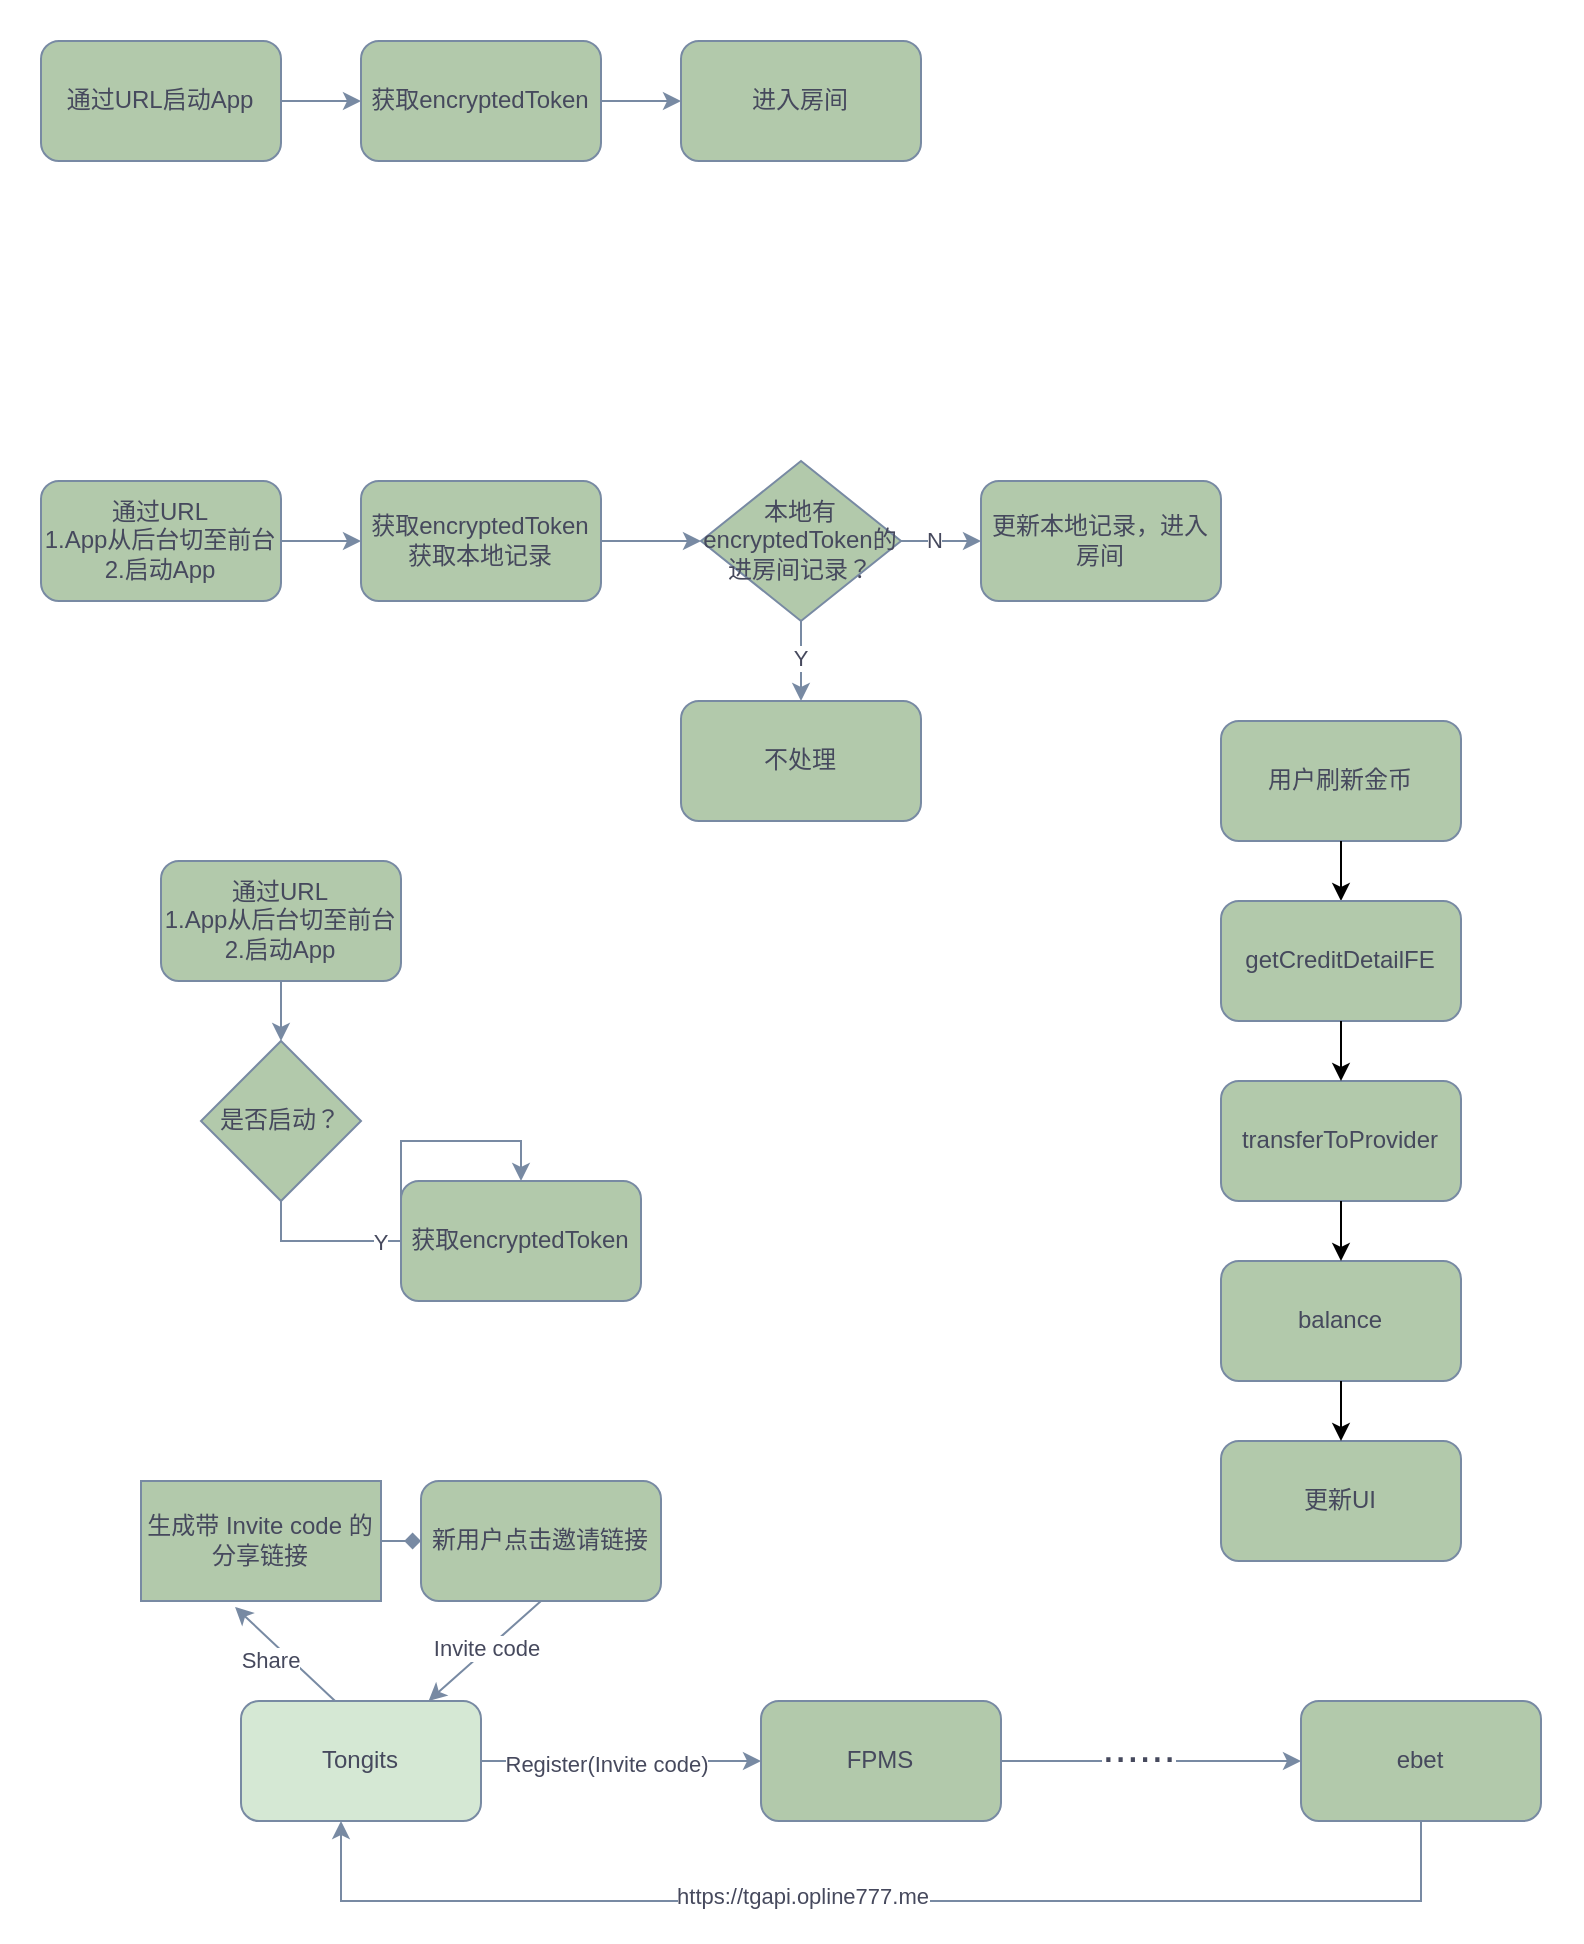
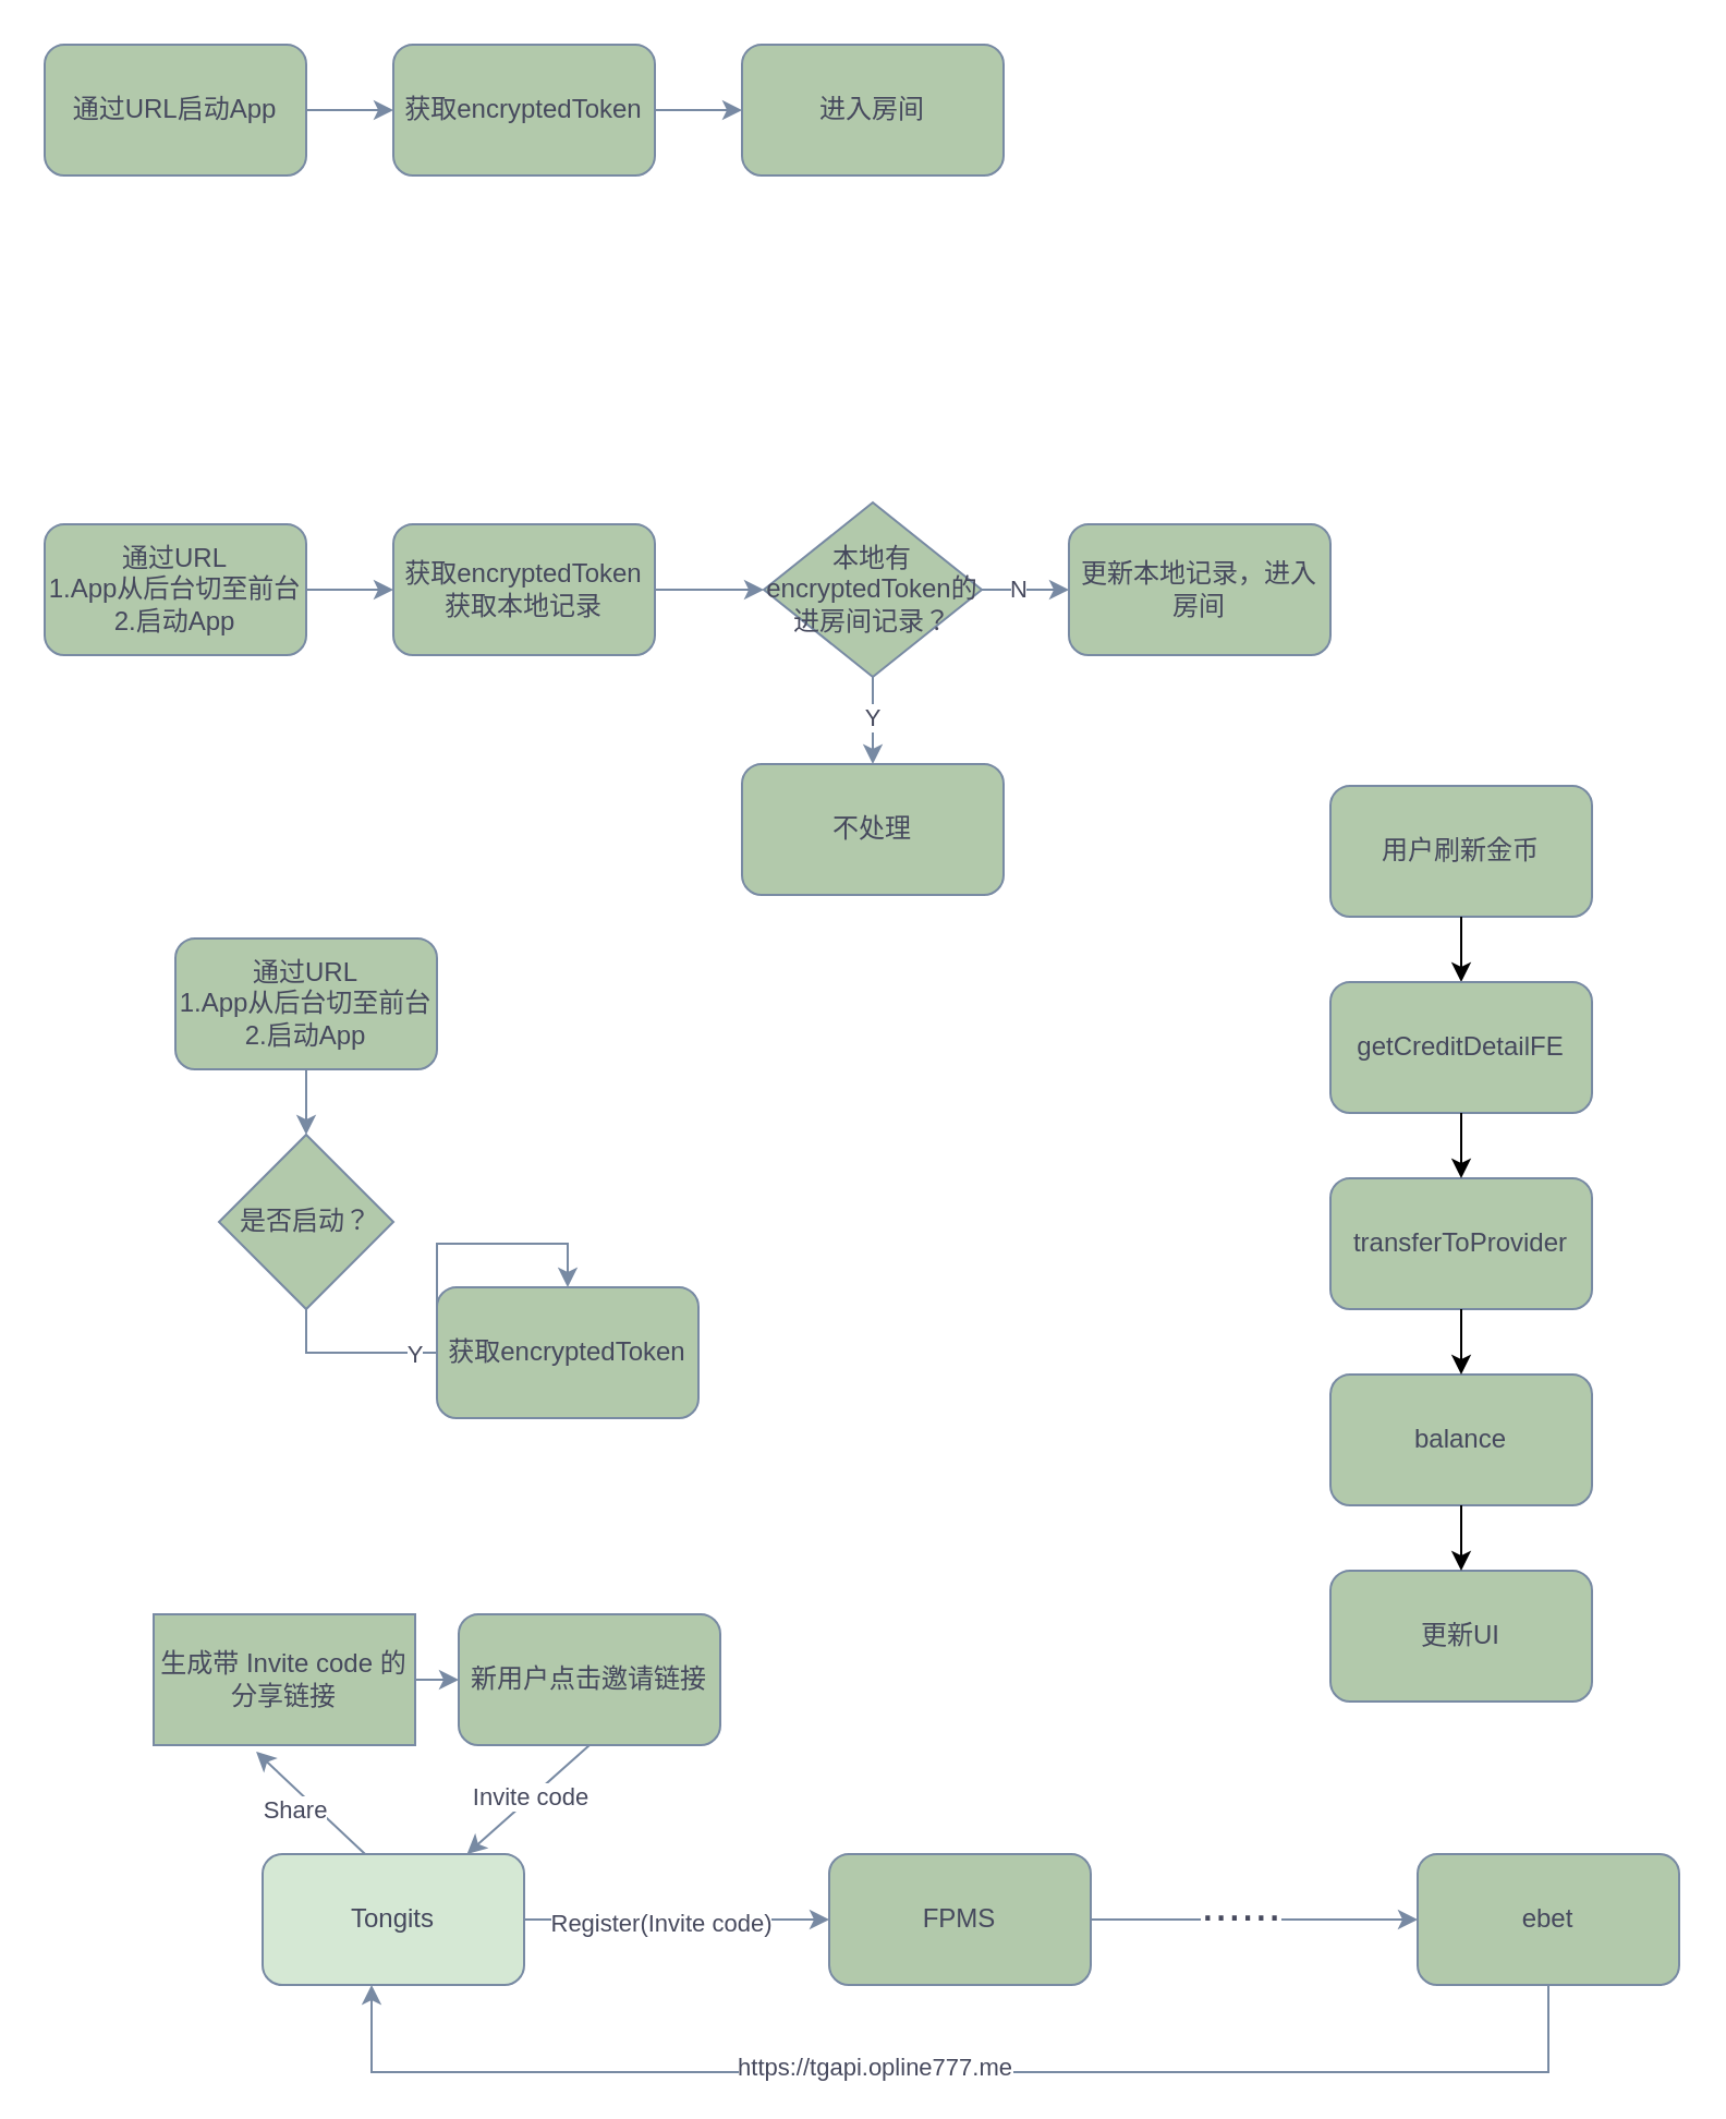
- <mxCell id="26" style="edgeStyle=orthogonalEdgeStyle;rounded=0;orthogonalLoop=1;jettySize=auto;html=1;exitX=1;exitY=0.5;exitDx=0;exitDy=0;entryX=0;entryY=0.5;entryDx=0;entryDy=0;strokeColor=#788AA3;fontColor=#46495D;fillColor=#B2C9AB;endArrow=diamond;" parent="1" source="27" target="37" edge="1"><mxGeometry relative="1" as="geometry" /></mxCell>
+ <mxCell id="26" style="edgeStyle=orthogonalEdgeStyle;rounded=0;orthogonalLoop=1;jettySize=auto;html=1;exitX=1;exitY=0.5;exitDx=0;exitDy=0;entryX=0;entryY=0.5;entryDx=0;entryDy=0;strokeColor=#788AA3;fontColor=#46495D;fillColor=#B2C9AB;" parent="1" source="27" target="37" edge="1"><mxGeometry relative="1" as="geometry" /></mxCell>
